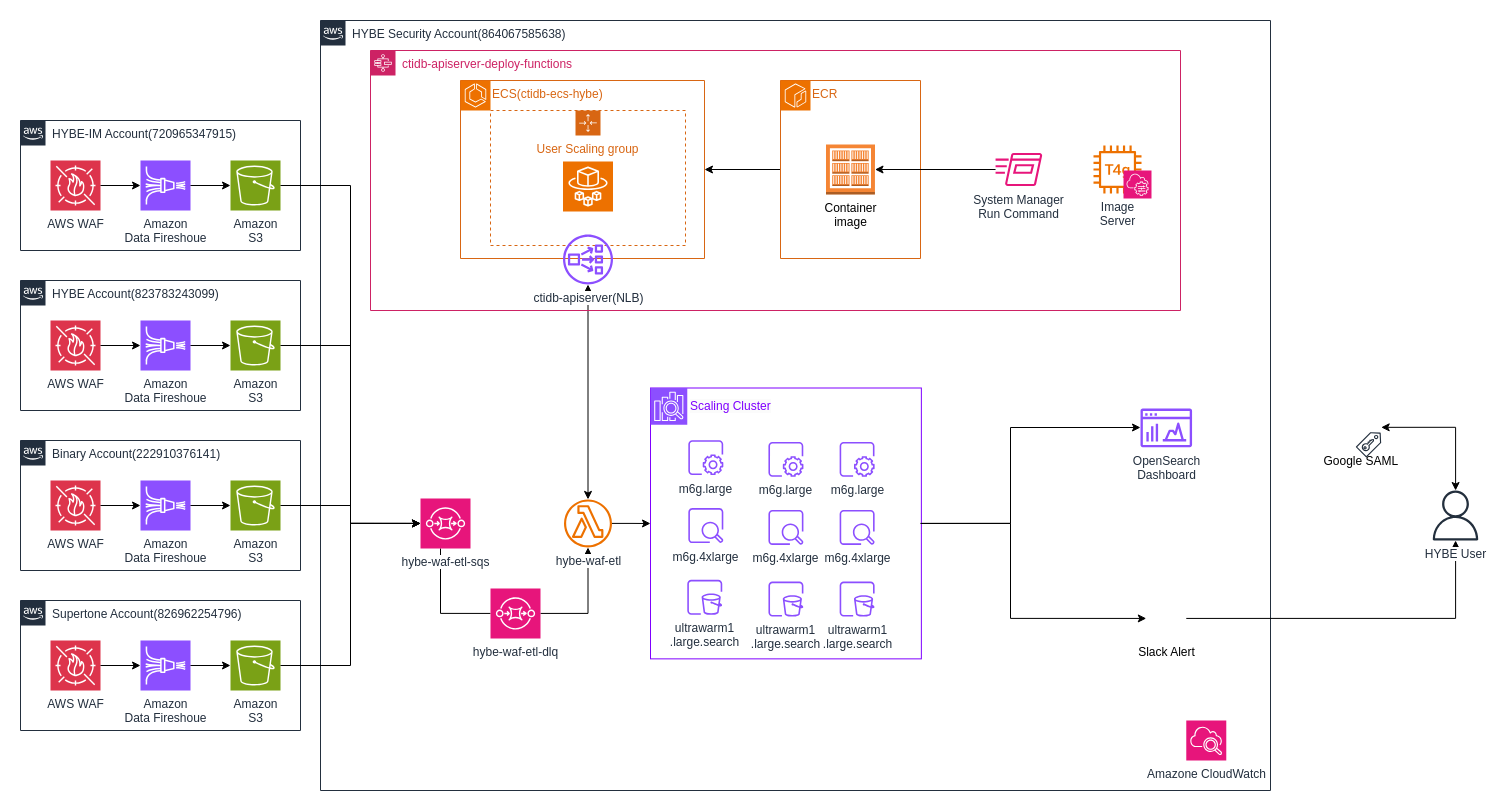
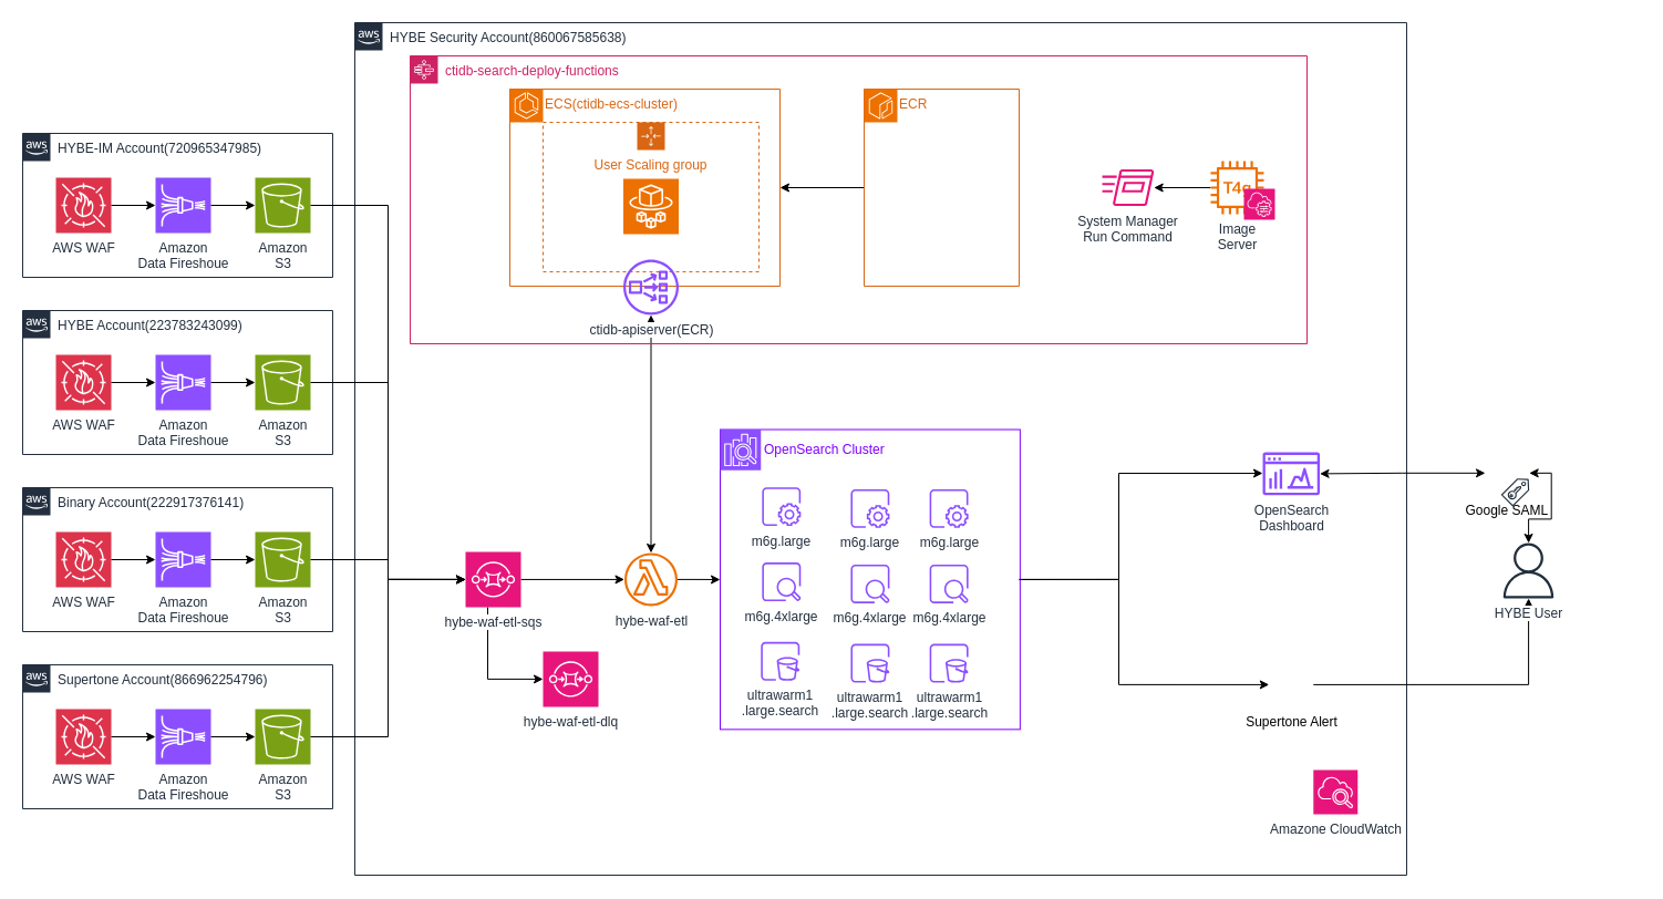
- <mxCell id="30" value="HYBE Security Account(864067585638)" style="points=[[0,0],[0.25,0],[0.5,0],[0.75,0],[1,0],[1,0.25],[1,0.5],[1,0.75],[1,1],[0.75,1],[0.5,1],[0.25,1],[0,1],[0,0.75],[0,0.5],[0,0.25]];outlineConnect=0;gradientColor=none;html=1;whiteSpace=wrap;fontSize=12;fontStyle=0;container=1;pointerEvents=0;collapsible=0;recursiveResize=0;shape=mxgraph.aws4.group;grIcon=mxgraph.aws4.group_aws_cloud_alt;strokeColor=#232F3E;fillColor=none;verticalAlign=top;align=left;spacingLeft=30;fontColor=#232F3E;dashed=0;" vertex="1" parent="1"><mxGeometry x="320" y="20" width="950" height="770" as="geometry" /></mxCell>
+ <mxCell id="30" value="HYBE Security Account(860067585638)" style="points=[[0,0],[0.25,0],[0.5,0],[0.75,0],[1,0],[1,0.25],[1,0.5],[1,0.75],[1,1],[0.75,1],[0.5,1],[0.25,1],[0,1],[0,0.75],[0,0.5],[0,0.25]];outlineConnect=0;gradientColor=none;html=1;whiteSpace=wrap;fontSize=12;fontStyle=0;container=1;pointerEvents=0;collapsible=0;recursiveResize=0;shape=mxgraph.aws4.group;grIcon=mxgraph.aws4.group_aws_cloud_alt;strokeColor=#232F3E;fillColor=none;verticalAlign=top;align=left;spacingLeft=30;fontColor=#232F3E;dashed=0;" vertex="1" parent="1"><mxGeometry x="320" y="20" width="950" height="770" as="geometry" /></mxCell>
- <mxCell id="55" value="ctidb-apiserver-deploy-functions" style="points=[[0,0],[0.25,0],[0.5,0],[0.75,0],[1,0],[1,0.25],[1,0.5],[1,0.75],[1,1],[0.75,1],[0.5,1],[0.25,1],[0,1],[0,0.75],[0,0.5],[0,0.25]];outlineConnect=0;gradientColor=none;html=1;whiteSpace=wrap;fontSize=12;fontStyle=0;container=1;pointerEvents=0;collapsible=0;recursiveResize=0;shape=mxgraph.aws4.group;grIcon=mxgraph.aws4.group_aws_step_functions_workflow;strokeColor=#CD2264;fillColor=none;verticalAlign=top;align=left;spacingLeft=30;fontColor=#CD2264;dashed=0;" vertex="1" parent="30"><mxGeometry x="50" y="30" width="810" height="260" as="geometry" /></mxCell>
+ <mxCell id="55" value="ctidb-search-deploy-functions" style="points=[[0,0],[0.25,0],[0.5,0],[0.75,0],[1,0],[1,0.25],[1,0.5],[1,0.75],[1,1],[0.75,1],[0.5,1],[0.25,1],[0,1],[0,0.75],[0,0.5],[0,0.25]];outlineConnect=0;gradientColor=none;html=1;whiteSpace=wrap;fontSize=12;fontStyle=0;container=1;pointerEvents=0;collapsible=0;recursiveResize=0;shape=mxgraph.aws4.group;grIcon=mxgraph.aws4.group_aws_step_functions_workflow;strokeColor=#CD2264;fillColor=none;verticalAlign=top;align=left;spacingLeft=30;fontColor=#CD2264;dashed=0;" vertex="1" parent="30"><mxGeometry x="50" y="30" width="810" height="260" as="geometry" /></mxCell>
- <mxCell id="52" value="ECS(ctidb-ecs-hybe)" style="points=[[0,0],[0.25,0],[0.5,0],[0.75,0],[1,0],[1,0.25],[1,0.5],[1,0.75],[1,1],[0.75,1],[0.5,1],[0.25,1],[0,1],[0,0.75],[0,0.5],[0,0.25]];outlineConnect=0;gradientColor=none;html=1;whiteSpace=wrap;fontSize=12;fontStyle=0;container=1;pointerEvents=0;collapsible=0;recursiveResize=0;shape=mxgraph.aws4.group;grIcon=mxgraph.aws4.group_ec2_instance_contents;strokeColor=#D86613;fillColor=none;verticalAlign=top;align=left;spacingLeft=30;fontColor=#D86613;dashed=0;" vertex="1" parent="30"><mxGeometry x="140" y="60" width="244" height="178" as="geometry" /></mxCell>
+ <mxCell id="52" value="ECS(ctidb-ecs-cluster)" style="points=[[0,0],[0.25,0],[0.5,0],[0.75,0],[1,0],[1,0.25],[1,0.5],[1,0.75],[1,1],[0.75,1],[0.5,1],[0.25,1],[0,1],[0,0.75],[0,0.5],[0,0.25]];outlineConnect=0;gradientColor=none;html=1;whiteSpace=wrap;fontSize=12;fontStyle=0;container=1;pointerEvents=0;collapsible=0;recursiveResize=0;shape=mxgraph.aws4.group;grIcon=mxgraph.aws4.group_ec2_instance_contents;strokeColor=#D86613;fillColor=none;verticalAlign=top;align=left;spacingLeft=30;fontColor=#D86613;dashed=0;" vertex="1" parent="30"><mxGeometry x="140" y="60" width="244" height="178" as="geometry" /></mxCell>
- <mxCell id="29" value="HYBE-IM Account(720965347915)" style="points=[[0,0],[0.25,0],[0.5,0],[0.75,0],[1,0],[1,0.25],[1,0.5],[1,0.75],[1,1],[0.75,1],[0.5,1],[0.25,1],[0,1],[0,0.75],[0,0.5],[0,0.25]];outlineConnect=0;gradientColor=none;html=1;whiteSpace=wrap;fontSize=12;fontStyle=0;container=1;pointerEvents=0;collapsible=0;recursiveResize=0;shape=mxgraph.aws4.group;grIcon=mxgraph.aws4.group_aws_cloud_alt;strokeColor=#232F3E;fillColor=none;verticalAlign=top;align=left;spacingLeft=30;fontColor=#232F3E;dashed=0;" vertex="1" parent="23"><mxGeometry width="280" height="130" as="geometry" /></mxCell>
+ <mxCell id="29" value="HYBE-IM Account(720965347985)" style="points=[[0,0],[0.25,0],[0.5,0],[0.75,0],[1,0],[1,0.25],[1,0.5],[1,0.75],[1,1],[0.75,1],[0.5,1],[0.25,1],[0,1],[0,0.75],[0,0.5],[0,0.25]];outlineConnect=0;gradientColor=none;html=1;whiteSpace=wrap;fontSize=12;fontStyle=0;container=1;pointerEvents=0;collapsible=0;recursiveResize=0;shape=mxgraph.aws4.group;grIcon=mxgraph.aws4.group_aws_cloud_alt;strokeColor=#232F3E;fillColor=none;verticalAlign=top;align=left;spacingLeft=30;fontColor=#232F3E;dashed=0;" vertex="1" parent="23"><mxGeometry width="280" height="130" as="geometry" /></mxCell>
- <mxCell id="58" value="Container&lt;br&gt;image" style="outlineConnect=0;dashed=0;verticalLabelPosition=bottom;verticalAlign=top;align=center;html=1;shape=mxgraph.aws3.ecr_registry;fillColor=#F58534;gradientColor=none;" vertex="1" parent="56"><mxGeometry x="45.5" y="64" width="49" height="50" as="geometry" /></mxCell>
- <mxCell id="61" value="" style="edgeStyle=orthogonalEdgeStyle;rounded=0;orthogonalLoop=1;jettySize=auto;html=1;" edge="1" parent="55" source="62" target="58"><mxGeometry relative="1" as="geometry" /></mxCell>
+ <mxCell id="59" value="" style="edgeStyle=orthogonalEdgeStyle;rounded=0;orthogonalLoop=1;jettySize=auto;html=1;" edge="1" parent="55" source="60" target="62"><mxGeometry relative="1" as="geometry" /></mxCell>
- <mxCell id="22" value="HYBE Account(823783243099)" style="points=[[0,0],[0.25,0],[0.5,0],[0.75,0],[1,0],[1,0.25],[1,0.5],[1,0.75],[1,1],[0.75,1],[0.5,1],[0.25,1],[0,1],[0,0.75],[0,0.5],[0,0.25]];outlineConnect=0;gradientColor=none;html=1;whiteSpace=wrap;fontSize=12;fontStyle=0;container=1;pointerEvents=0;collapsible=0;recursiveResize=0;shape=mxgraph.aws4.group;grIcon=mxgraph.aws4.group_aws_cloud_alt;strokeColor=#232F3E;fillColor=none;verticalAlign=top;align=left;spacingLeft=30;fontColor=#232F3E;dashed=0;" vertex="1" parent="16"><mxGeometry width="280" height="130" as="geometry" /></mxCell>
+ <mxCell id="22" value="HYBE Account(223783243099)" style="points=[[0,0],[0.25,0],[0.5,0],[0.75,0],[1,0],[1,0.25],[1,0.5],[1,0.75],[1,1],[0.75,1],[0.5,1],[0.25,1],[0,1],[0,0.75],[0,0.5],[0,0.25]];outlineConnect=0;gradientColor=none;html=1;whiteSpace=wrap;fontSize=12;fontStyle=0;container=1;pointerEvents=0;collapsible=0;recursiveResize=0;shape=mxgraph.aws4.group;grIcon=mxgraph.aws4.group_aws_cloud_alt;strokeColor=#232F3E;fillColor=none;verticalAlign=top;align=left;spacingLeft=30;fontColor=#232F3E;dashed=0;" vertex="1" parent="16"><mxGeometry width="280" height="130" as="geometry" /></mxCell>
- <mxCell id="66" value="&lt;span style=&quot;background-color: rgb(255, 255, 255);&quot;&gt;ctidb-apiserver(NLB)&lt;/span&gt;" style="sketch=0;outlineConnect=0;fontColor=#232F3E;gradientColor=none;fillColor=#8C4FFF;strokeColor=none;dashed=0;verticalLabelPosition=bottom;verticalAlign=top;align=center;html=1;fontSize=12;fontStyle=0;pointerEvents=1;shape=mxgraph.aws4.network_load_balancer;" vertex="1" parent="55"><mxGeometry x="192.5" y="184" width="50" height="50" as="geometry" /></mxCell>
+ <mxCell id="66" value="&lt;span style=&quot;background-color: rgb(255, 255, 255);&quot;&gt;ctidb-apiserver(ECR)&lt;/span&gt;" style="sketch=0;outlineConnect=0;fontColor=#232F3E;gradientColor=none;fillColor=#8C4FFF;strokeColor=none;dashed=0;verticalLabelPosition=bottom;verticalAlign=top;align=center;html=1;fontSize=12;fontStyle=0;pointerEvents=1;shape=mxgraph.aws4.network_load_balancer;" vertex="1" parent="55"><mxGeometry x="192.5" y="184" width="50" height="50" as="geometry" /></mxCell>
- <mxCell id="34" value="&lt;span style=&quot;font-family: Helvetica; font-size: 12px; font-style: normal; font-variant-ligatures: normal; font-variant-caps: normal; font-weight: 400; letter-spacing: normal; orphans: 2; text-align: left; text-indent: 0px; text-transform: none; widows: 2; word-spacing: 0px; -webkit-text-stroke-width: 0px; white-space: normal; background-color: rgb(251, 251, 251); text-decoration-thickness: initial; text-decoration-style: initial; text-decoration-color: initial; float: none; display: inline !important;&quot;&gt;&lt;font color=&quot;#7f00ff&quot;&gt;Scaling Cluster&lt;/font&gt;&lt;/span&gt;" style="text;whiteSpace=wrap;html=1;verticalAlign=middle;" vertex="1" parent="31"><mxGeometry x="37.826" width="239.565" height="36.768" as="geometry" /></mxCell>
+ <mxCell id="34" value="&lt;span style=&quot;font-family: Helvetica; font-size: 12px; font-style: normal; font-variant-ligatures: normal; font-variant-caps: normal; font-weight: 400; letter-spacing: normal; orphans: 2; text-align: left; text-indent: 0px; text-transform: none; widows: 2; word-spacing: 0px; -webkit-text-stroke-width: 0px; white-space: normal; background-color: rgb(251, 251, 251); text-decoration-thickness: initial; text-decoration-style: initial; text-decoration-color: initial; float: none; display: inline !important;&quot;&gt;&lt;font color=&quot;#7f00ff&quot;&gt;OpenSearch Cluster&lt;/font&gt;&lt;/span&gt;" style="text;whiteSpace=wrap;html=1;verticalAlign=middle;" vertex="1" parent="31"><mxGeometry x="37.826" width="239.565" height="36.768" as="geometry" /></mxCell>
+ <mxCell id="82" style="edgeStyle=orthogonalEdgeStyle;rounded=0;orthogonalLoop=1;jettySize=auto;html=1;exitX=0;exitY=0.5;exitDx=0;exitDy=0;startArrow=classic;startFill=1;" edge="1" parent="1" source="80" target="69"><mxGeometry relative="1" as="geometry" /></mxCell>
- <mxCell id="15" value="Binary Account(222910376141)" style="points=[[0,0],[0.25,0],[0.5,0],[0.75,0],[1,0],[1,0.25],[1,0.5],[1,0.75],[1,1],[0.75,1],[0.5,1],[0.25,1],[0,1],[0,0.75],[0,0.5],[0,0.25]];outlineConnect=0;gradientColor=none;html=1;whiteSpace=wrap;fontSize=12;fontStyle=0;container=1;pointerEvents=0;collapsible=0;recursiveResize=0;shape=mxgraph.aws4.group;grIcon=mxgraph.aws4.group_aws_cloud_alt;strokeColor=#232F3E;fillColor=none;verticalAlign=top;align=left;spacingLeft=30;fontColor=#232F3E;dashed=0;" vertex="1" parent="9"><mxGeometry width="280" height="130" as="geometry" /></mxCell>
+ <mxCell id="15" value="Binary Account(222917376141)" style="points=[[0,0],[0.25,0],[0.5,0],[0.75,0],[1,0],[1,0.25],[1,0.5],[1,0.75],[1,1],[0.75,1],[0.5,1],[0.25,1],[0,1],[0,0.75],[0,0.5],[0,0.25]];outlineConnect=0;gradientColor=none;html=1;whiteSpace=wrap;fontSize=12;fontStyle=0;container=1;pointerEvents=0;collapsible=0;recursiveResize=0;shape=mxgraph.aws4.group;grIcon=mxgraph.aws4.group_aws_cloud_alt;strokeColor=#232F3E;fillColor=none;verticalAlign=top;align=left;spacingLeft=30;fontColor=#232F3E;dashed=0;" vertex="1" parent="9"><mxGeometry width="280" height="130" as="geometry" /></mxCell>
- <mxCell id="78" value="&lt;span style=&quot;background-color: rgb(255, 255, 255);&quot;&gt;HYBE User&lt;/span&gt;" style="sketch=0;outlineConnect=0;fontColor=#232F3E;gradientColor=none;fillColor=#232F3D;strokeColor=none;dashed=0;verticalLabelPosition=bottom;verticalAlign=top;align=center;html=1;fontSize=12;fontStyle=0;aspect=fixed;pointerEvents=1;shape=mxgraph.aws4.user;" vertex="1" parent="1"><mxGeometry x="1430" y="490" width="50" height="50" as="geometry" /></mxCell>
+ <mxCell id="78" value="&lt;span style=&quot;background-color: rgb(255, 255, 255);&quot;&gt;HYBE User&lt;/span&gt;" style="sketch=0;outlineConnect=0;fontColor=#232F3E;gradientColor=none;fillColor=#232F3D;strokeColor=none;dashed=0;verticalLabelPosition=bottom;verticalAlign=top;align=center;html=1;fontSize=12;fontStyle=0;aspect=fixed;pointerEvents=1;shape=mxgraph.aws4.user;" vertex="1" parent="1"><mxGeometry x="1355" y="490" width="50" height="50" as="geometry" /></mxCell>
+ <mxCell id="45" style="edgeStyle=orthogonalEdgeStyle;rounded=0;orthogonalLoop=1;jettySize=auto;html=1;exitX=1;exitY=0.5;exitDx=0;exitDy=0;exitPerimeter=0;" edge="1" parent="30" source="46" target="50"><mxGeometry relative="1" as="geometry" /></mxCell>
- <mxCell id="44" value="" style="edgeStyle=orthogonalEdgeStyle;rounded=0;orthogonalLoop=1;jettySize=auto;html=1;entryX=0;entryY=0.5;entryDx=0;entryDy=0;entryPerimeter=0;endArrow=none;" edge="1" parent="30" source="46" target="48"><mxGeometry relative="1" as="geometry"><Array as="points"><mxPoint x="120" y="593" /></Array></mxGeometry></mxCell>
+ <mxCell id="44" value="" style="edgeStyle=orthogonalEdgeStyle;rounded=0;orthogonalLoop=1;jettySize=auto;html=1;entryX=0;entryY=0.5;entryDx=0;entryDy=0;entryPerimeter=0;" edge="1" parent="30" source="46" target="48"><mxGeometry relative="1" as="geometry"><Array as="points"><mxPoint x="120" y="593" /></Array></mxGeometry></mxCell>
- <mxCell id="47" style="edgeStyle=orthogonalEdgeStyle;rounded=0;orthogonalLoop=1;jettySize=auto;html=1;exitX=1;exitY=0.5;exitDx=0;exitDy=0;exitPerimeter=0;" edge="1" parent="30" source="48" target="50"><mxGeometry relative="1" as="geometry" /></mxCell>
- <mxCell id="8" value="Supertone Account(826962254796)" style="points=[[0,0],[0.25,0],[0.5,0],[0.75,0],[1,0],[1,0.25],[1,0.5],[1,0.75],[1,1],[0.75,1],[0.5,1],[0.25,1],[0,1],[0,0.75],[0,0.5],[0,0.25]];outlineConnect=0;gradientColor=none;html=1;whiteSpace=wrap;fontSize=12;fontStyle=0;container=1;pointerEvents=0;collapsible=0;recursiveResize=0;shape=mxgraph.aws4.group;grIcon=mxgraph.aws4.group_aws_cloud_alt;strokeColor=#232F3E;fillColor=none;verticalAlign=top;align=left;spacingLeft=30;fontColor=#232F3E;dashed=0;" vertex="1" parent="2"><mxGeometry width="280" height="130" as="geometry" /></mxCell>
+ <mxCell id="8" value="Supertone Account(866962254796)" style="points=[[0,0],[0.25,0],[0.5,0],[0.75,0],[1,0],[1,0.25],[1,0.5],[1,0.75],[1,1],[0.75,1],[0.5,1],[0.25,1],[0,1],[0,0.75],[0,0.5],[0,0.25]];outlineConnect=0;gradientColor=none;html=1;whiteSpace=wrap;fontSize=12;fontStyle=0;container=1;pointerEvents=0;collapsible=0;recursiveResize=0;shape=mxgraph.aws4.group;grIcon=mxgraph.aws4.group_aws_cloud_alt;strokeColor=#232F3E;fillColor=none;verticalAlign=top;align=left;spacingLeft=30;fontColor=#232F3E;dashed=0;" vertex="1" parent="2"><mxGeometry width="280" height="130" as="geometry" /></mxCell>
- <mxCell id="70" value="Slack Alert" style="shape=image;html=1;verticalAlign=top;verticalLabelPosition=bottom;labelBackgroundColor=#ffffff;imageAspect=0;aspect=fixed;image=https://cdn2.iconfinder.com/data/icons/social-media-2285/512/1_Slack_colored_svg-128.png" vertex="1" parent="30"><mxGeometry x="825.78" y="577.93" width="40" height="40" as="geometry" /></mxCell>
+ <mxCell id="70" value="Supertone Alert" style="shape=image;html=1;verticalAlign=top;verticalLabelPosition=bottom;labelBackgroundColor=#ffffff;imageAspect=0;aspect=fixed;image=https://cdn2.iconfinder.com/data/icons/social-media-2285/512/1_Slack_colored_svg-128.png" vertex="1" parent="30"><mxGeometry x="825.78" y="577.93" width="40" height="40" as="geometry" /></mxCell>
- <mxCell id="71" value="Amazone CloudWatch" style="sketch=0;points=[[0,0,0],[0.25,0,0],[0.5,0,0],[0.75,0,0],[1,0,0],[0,1,0],[0.25,1,0],[0.5,1,0],[0.75,1,0],[1,1,0],[0,0.25,0],[0,0.5,0],[0,0.75,0],[1,0.25,0],[1,0.5,0],[1,0.75,0]];points=[[0,0,0],[0.25,0,0],[0.5,0,0],[0.75,0,0],[1,0,0],[0,1,0],[0.25,1,0],[0.5,1,0],[0.75,1,0],[1,1,0],[0,0.25,0],[0,0.5,0],[0,0.75,0],[1,0.25,0],[1,0.5,0],[1,0.75,0]];outlineConnect=0;fontColor=#232F3E;fillColor=#E7157B;strokeColor=#ffffff;dashed=0;verticalLabelPosition=bottom;verticalAlign=top;align=center;html=1;fontSize=12;fontStyle=0;aspect=fixed;shape=mxgraph.aws4.resourceIcon;resIcon=mxgraph.aws4.cloudwatch_2;" vertex="1" parent="30"><mxGeometry x="865.78" y="700" width="40" height="40" as="geometry" /></mxCell>
+ <mxCell id="71" value="Amazone CloudWatch" style="sketch=0;points=[[0,0,0],[0.25,0,0],[0.5,0,0],[0.75,0,0],[1,0,0],[0,1,0],[0.25,1,0],[0.5,1,0],[0.75,1,0],[1,1,0],[0,0.25,0],[0,0.5,0],[0,0.75,0],[1,0.25,0],[1,0.5,0],[1,0.75,0]];points=[[0,0,0],[0.25,0,0],[0.5,0,0],[0.75,0,0],[1,0,0],[0,1,0],[0.25,1,0],[0.5,1,0],[0.75,1,0],[1,1,0],[0,0.25,0],[0,0.5,0],[0,0.75,0],[1,0.25,0],[1,0.5,0],[1,0.75,0]];outlineConnect=0;fontColor=#232F3E;fillColor=#E7157B;strokeColor=#ffffff;dashed=0;verticalLabelPosition=bottom;verticalAlign=top;align=center;html=1;fontSize=12;fontStyle=0;aspect=fixed;shape=mxgraph.aws4.resourceIcon;resIcon=mxgraph.aws4.cloudwatch_2;" vertex="1" parent="30"><mxGeometry x="865.78" y="675" width="40" height="40" as="geometry" /></mxCell>
